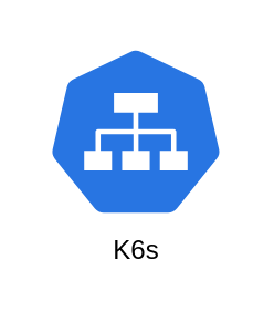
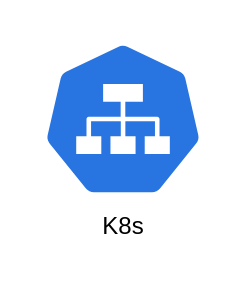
- <mxCell id="3" value="K6s" style="text;html=1;align=center;verticalAlign=middle;resizable=0;points=[];autosize=1;strokeColor=none;fillColor=none;" vertex="1" parent="1"><mxGeometry x="41" y="98" width="40" height="30" as="geometry" /></mxCell>
+ <mxCell id="3" value="K8s" style="text;html=1;align=center;verticalAlign=middle;resizable=0;points=[];autosize=1;strokeColor=none;fillColor=none;" vertex="1" parent="1"><mxGeometry x="41" y="98" width="40" height="30" as="geometry" /></mxCell>
